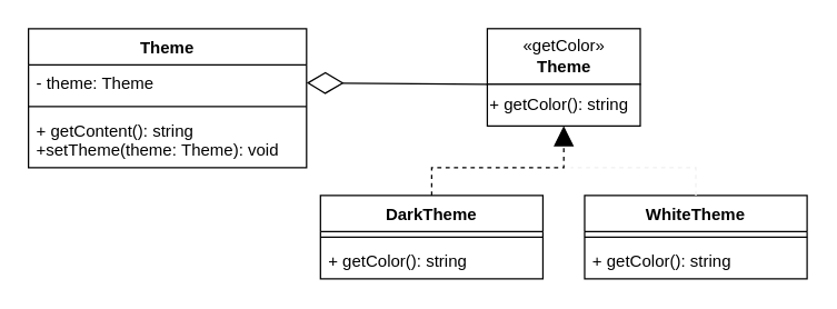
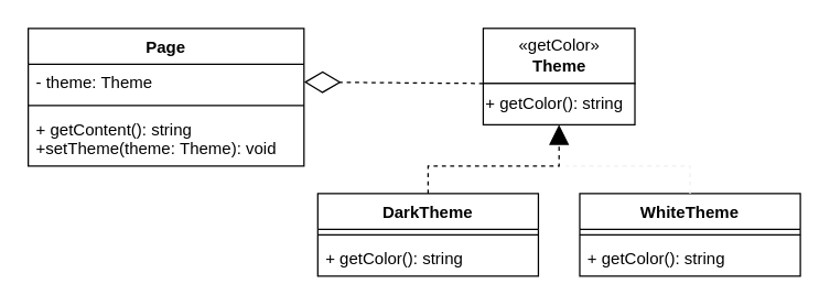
- <mxCell id="2" value="Theme" style="swimlane;fontStyle=1;align=center;verticalAlign=top;childLayout=stackLayout;horizontal=1;startSize=26;horizontalStack=0;resizeParent=1;resizeParentMax=0;resizeLast=0;collapsible=1;marginBottom=0;" vertex="1" parent="1"><mxGeometry x="20" y="20" width="200" height="100" as="geometry" /></mxCell>
+ <mxCell id="2" value="Page" style="swimlane;fontStyle=1;align=center;verticalAlign=top;childLayout=stackLayout;horizontal=1;startSize=26;horizontalStack=0;resizeParent=1;resizeParentMax=0;resizeLast=0;collapsible=1;marginBottom=0;" vertex="1" parent="1"><mxGeometry x="20" y="20" width="200" height="100" as="geometry" /></mxCell>
- <mxCell id="15" value="" style="endArrow=diamondThin;endFill=0;endSize=24;html=1;entryX=1;entryY=0.5;entryDx=0;entryDy=0;exitX=0;exitY=1;exitDx=0;exitDy=0;" edge="1" parent="1" source="10" target="3"><mxGeometry width="160" relative="1" as="geometry"><mxPoint x="300" y="180" as="sourcePoint" /><mxPoint x="460" y="180" as="targetPoint" /></mxGeometry></mxCell>
+ <mxCell id="15" value="" style="endArrow=diamondThin;endFill=0;endSize=24;html=1;entryX=1;entryY=0.5;entryDx=0;entryDy=0;exitX=0;exitY=1;exitDx=0;exitDy=0;dashed=1;" edge="1" parent="1" source="10" target="3"><mxGeometry width="160" relative="1" as="geometry"><mxPoint x="300" y="180" as="sourcePoint" /><mxPoint x="460" y="180" as="targetPoint" /></mxGeometry></mxCell>
